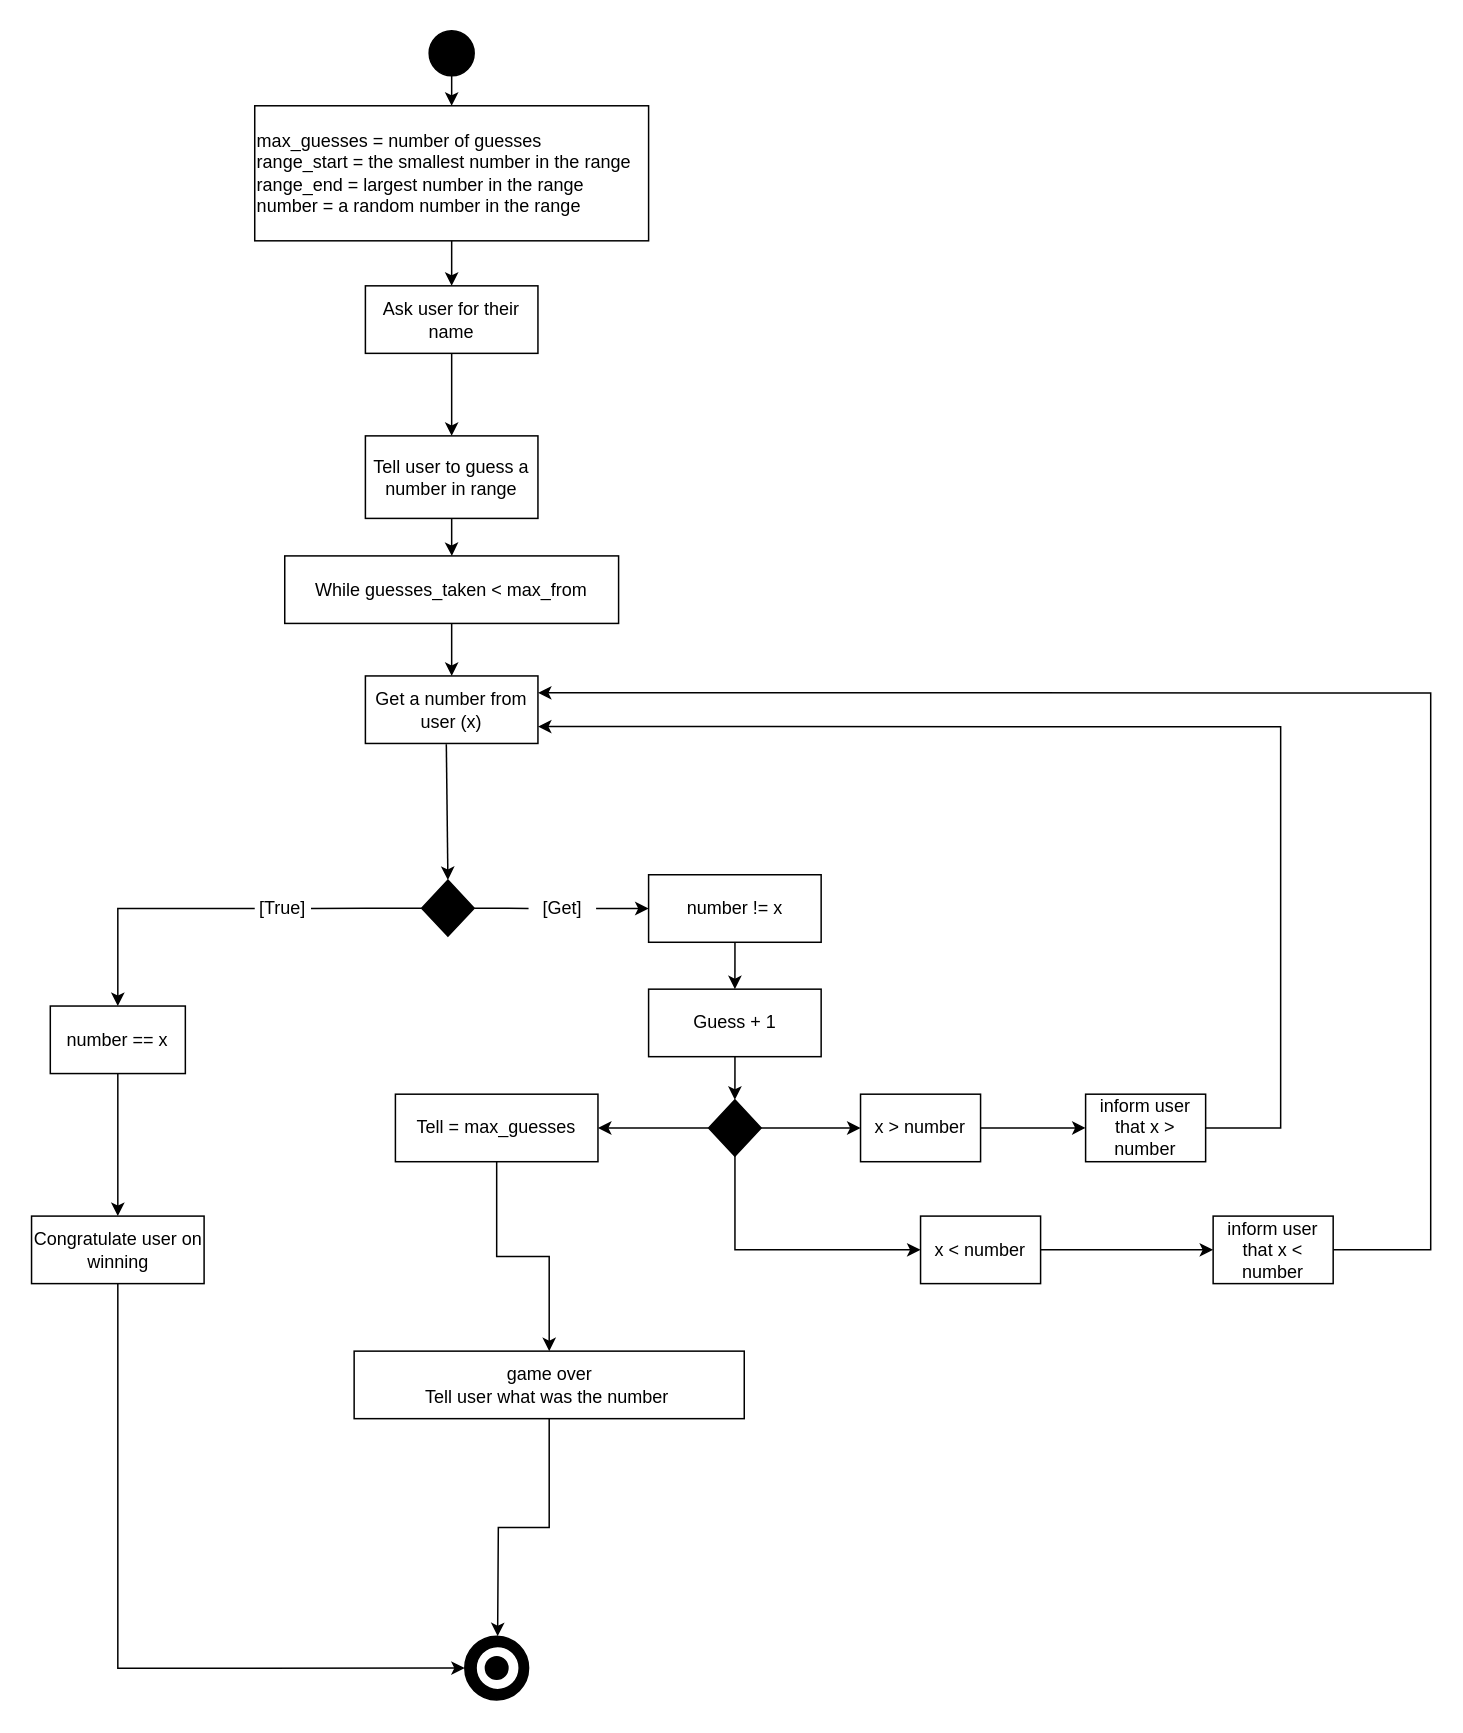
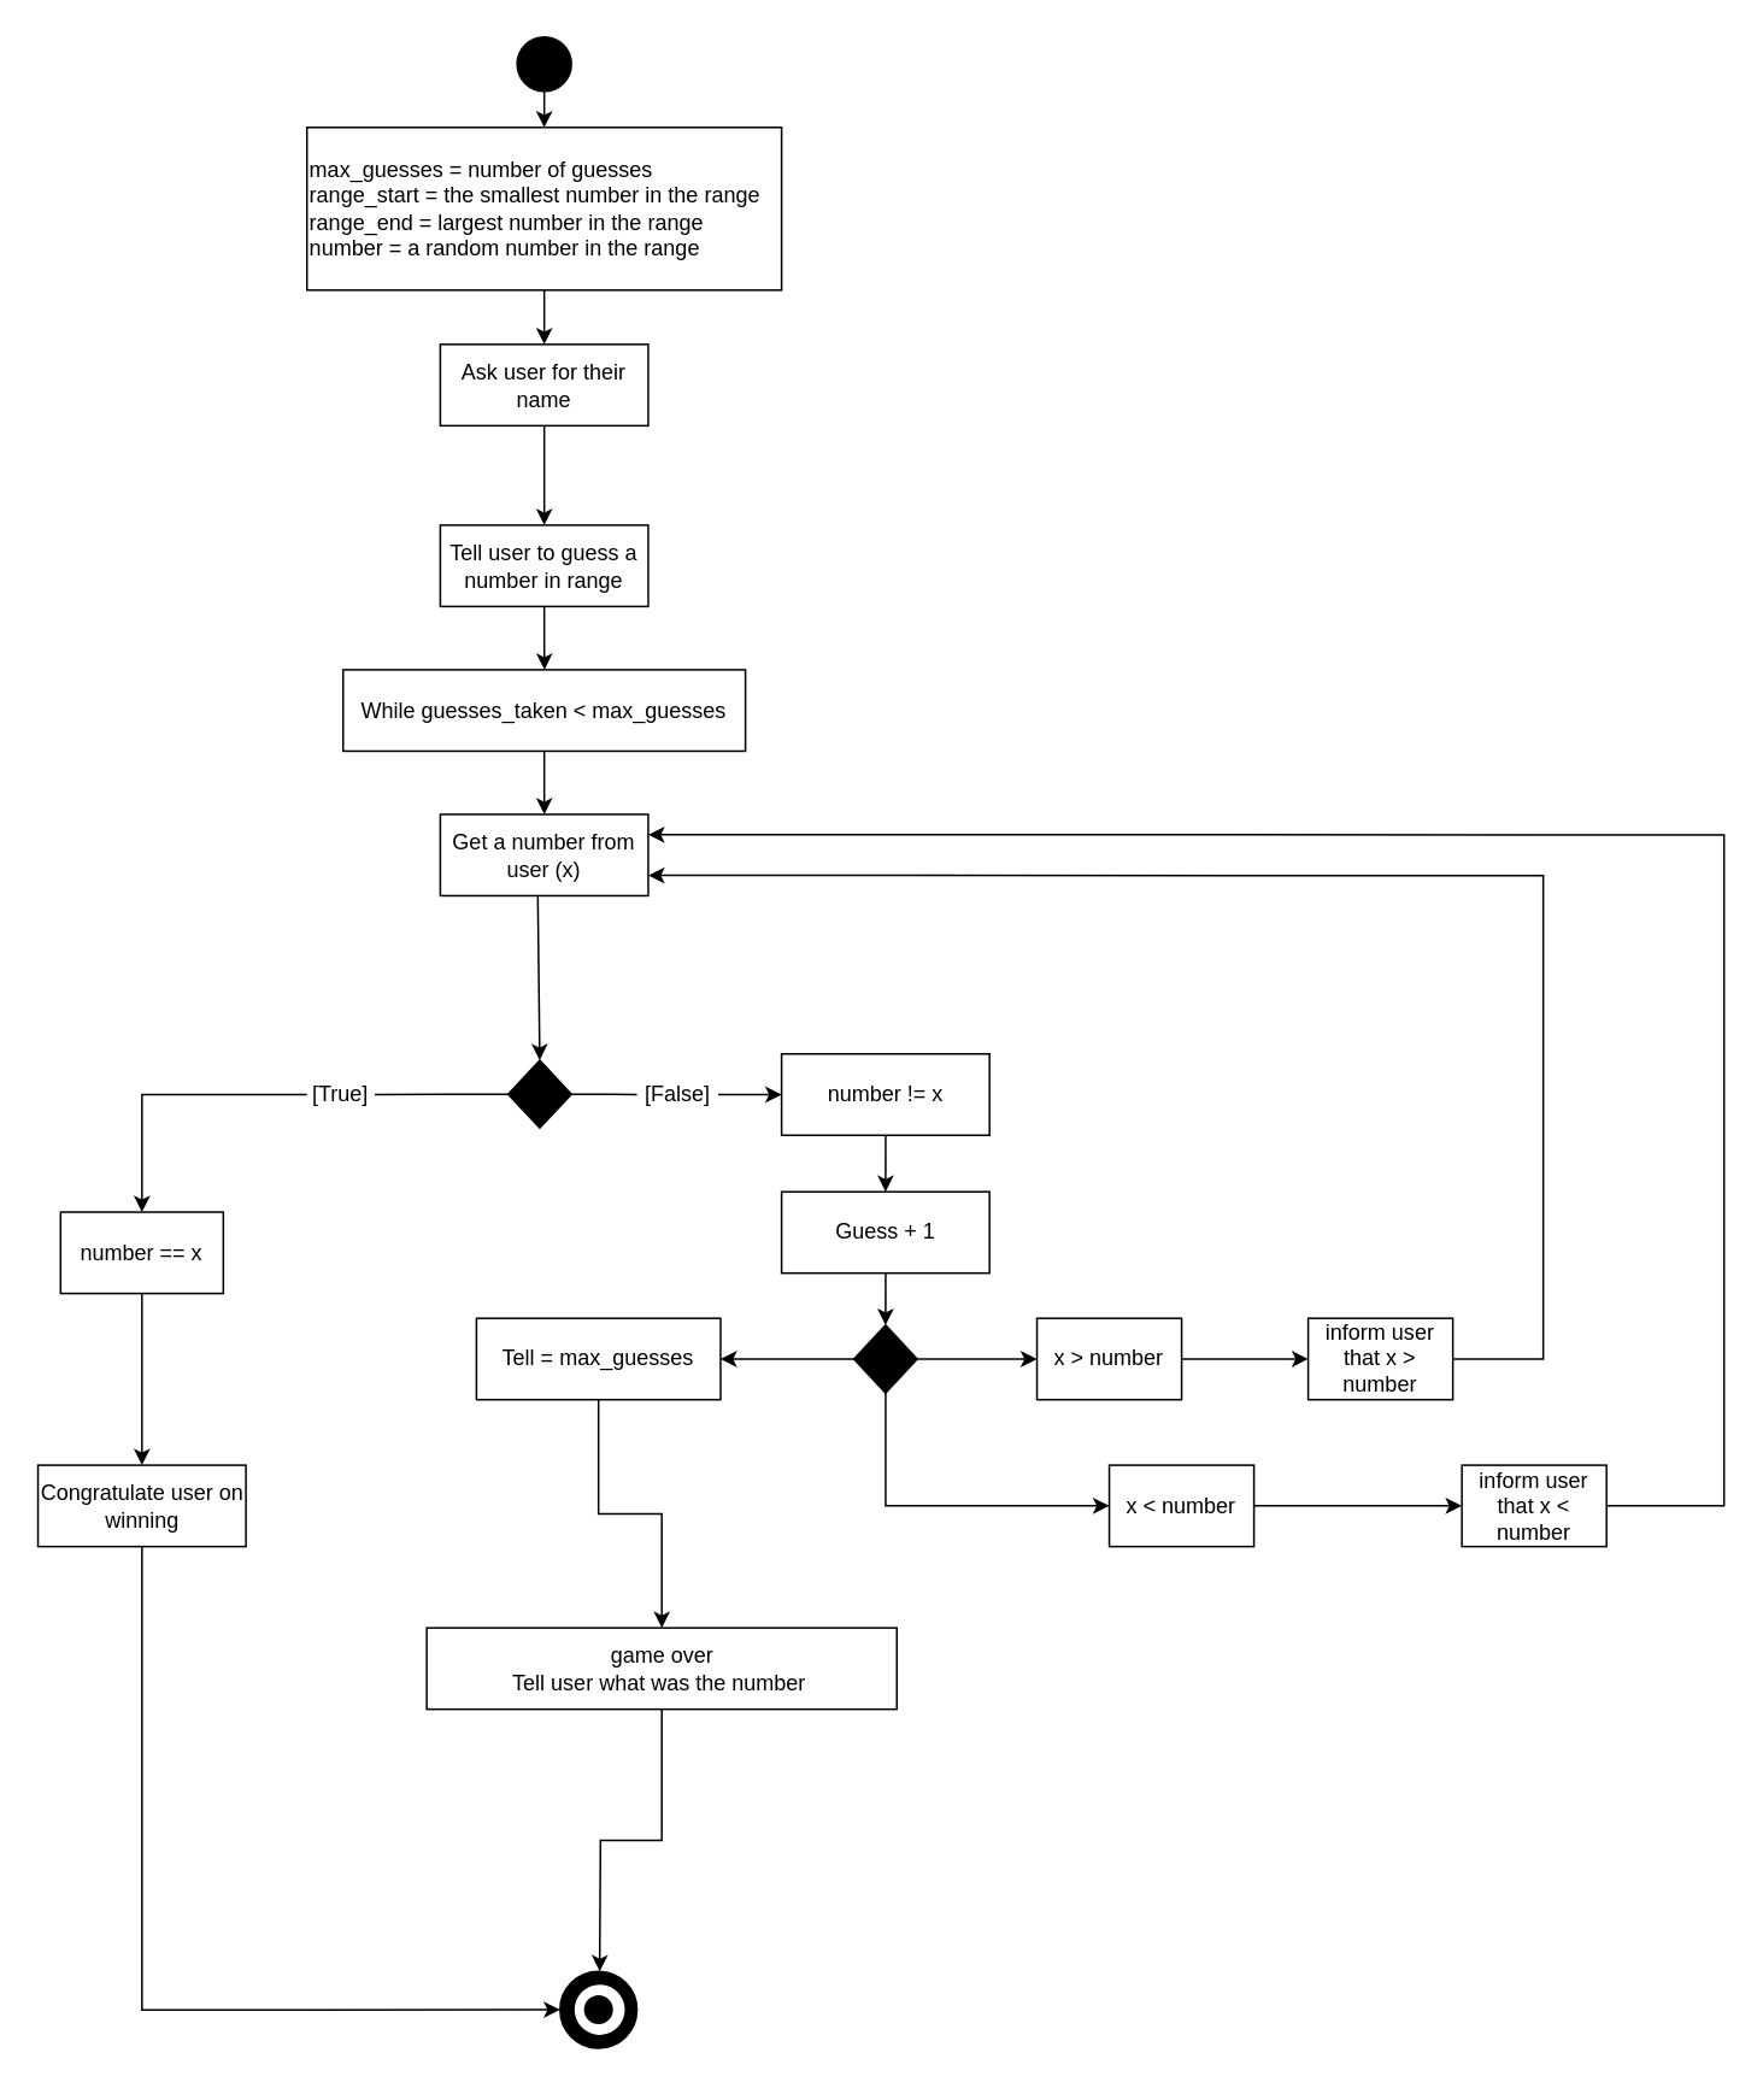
- <mxCell id="8" value="Tell user to guess a number in range" style="whiteSpace=wrap;html=1;fillStyle=auto;" vertex="1" parent="1"><mxGeometry x="243" y="290" width="115" height="55" as="geometry" /></mxCell>
+ <mxCell id="8" value="Tell user to guess a number in range" style="whiteSpace=wrap;html=1;fillStyle=auto;" vertex="1" parent="1"><mxGeometry x="243" y="290" width="115" height="45" as="geometry" /></mxCell>
- <mxCell id="9" value="While guesses_taken &amp;lt; max_from" style="whiteSpace=wrap;html=1;fillStyle=auto;" vertex="1" parent="1"><mxGeometry x="189.25" y="370" width="222.5" height="45" as="geometry" /></mxCell>
+ <mxCell id="9" value="While guesses_taken &amp;lt; max_guesses" style="whiteSpace=wrap;html=1;fillStyle=auto;" vertex="1" parent="1"><mxGeometry x="189.25" y="370" width="222.5" height="45" as="geometry" /></mxCell>
- <mxCell id="21" value="&lt;span style=&quot;font-weight: normal;&quot;&gt;[Get]&lt;br&gt;&lt;/span&gt;" style="text;html=1;strokeColor=none;fillColor=none;align=center;verticalAlign=middle;whiteSpace=wrap;rounded=0;fillStyle=auto;fontColor=#000000;fontStyle=1" vertex="1" parent="1"><mxGeometry x="351.75" y="580" width="45" height="50" as="geometry" /></mxCell>
+ <mxCell id="21" value="&lt;span style=&quot;font-weight: normal;&quot;&gt;[False]&lt;br&gt;&lt;/span&gt;" style="text;html=1;strokeColor=none;fillColor=none;align=center;verticalAlign=middle;whiteSpace=wrap;rounded=0;fillStyle=auto;fontColor=#000000;fontStyle=1" vertex="1" parent="1"><mxGeometry x="351.75" y="580" width="45" height="50" as="geometry" /></mxCell>
